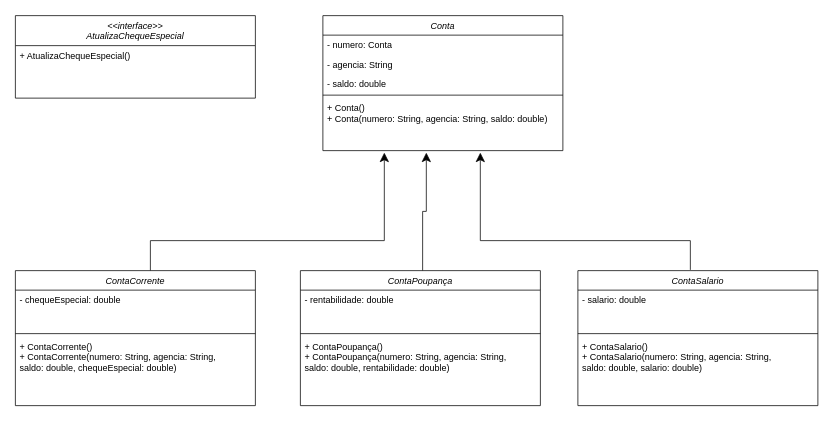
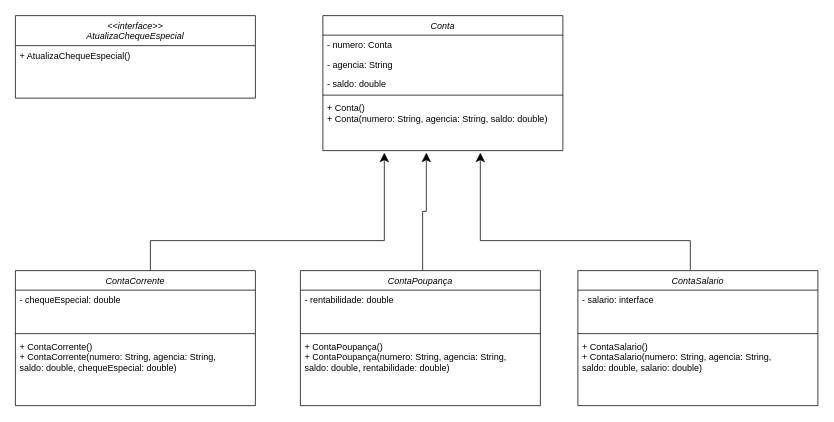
- <mxCell id="20" value="- salario: double" style="text;align=left;verticalAlign=top;spacingLeft=4;spacingRight=4;overflow=hidden;rotatable=0;points=[[0,0.5],[1,0.5]];portConstraint=eastwest;" parent="19" vertex="1"><mxGeometry y="26" width="320" height="54" as="geometry" /></mxCell>
+ <mxCell id="20" value="- salario: interface" style="text;align=left;verticalAlign=top;spacingLeft=4;spacingRight=4;overflow=hidden;rotatable=0;points=[[0,0.5],[1,0.5]];portConstraint=eastwest;" parent="19" vertex="1"><mxGeometry y="26" width="320" height="54" as="geometry" /></mxCell>
